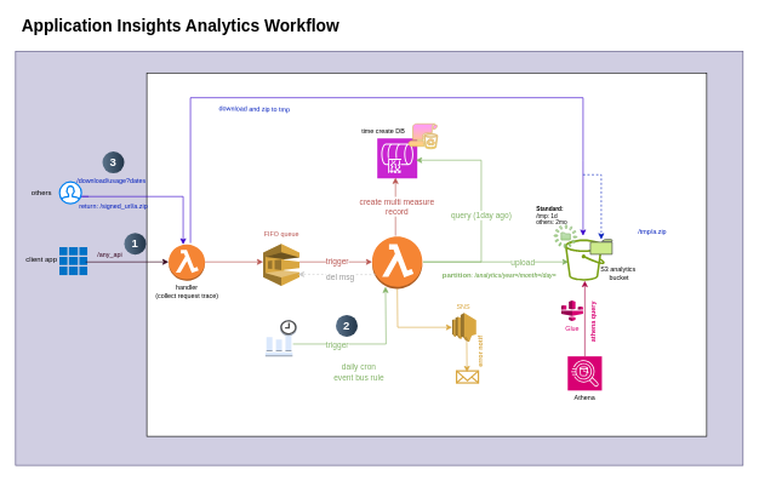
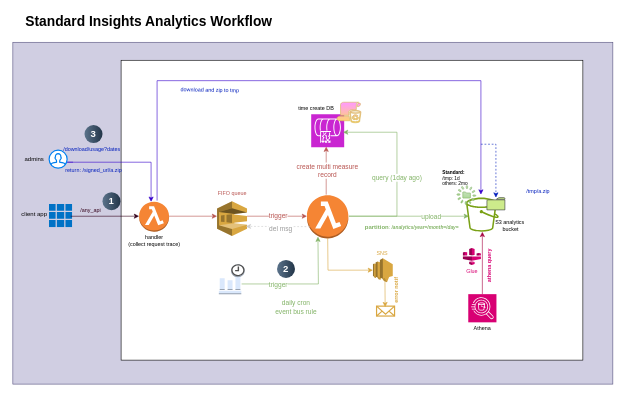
- <mxCell id="58" value="Application Insights Analytics Workflow" style="text;html=1;align=center;verticalAlign=middle;whiteSpace=wrap;rounded=0;fontStyle=1;fontSize=23;" parent="1" vertex="1"><mxGeometry x="20.5" y="20" width="453" height="30" as="geometry" /></mxCell>
+ <mxCell id="58" value="Standard Insights Analytics Workflow" style="text;html=1;align=center;verticalAlign=middle;whiteSpace=wrap;rounded=0;fontStyle=1;fontSize=23;" parent="1" vertex="1"><mxGeometry x="20.5" y="20" width="453" height="30" as="geometry" /></mxCell>
- <mxCell id="50" value="others" style="text;html=1;align=center;verticalAlign=middle;resizable=0;points=[];autosize=1;strokeColor=none;fillColor=none;fontSize=10;" parent="1" vertex="1"><mxGeometry x="25.5" y="250" width="60" height="30" as="geometry" /></mxCell>
+ <mxCell id="50" value="admins" style="text;html=1;align=center;verticalAlign=middle;resizable=0;points=[];autosize=1;strokeColor=none;fillColor=none;fontSize=10;" parent="1" vertex="1"><mxGeometry x="25.5" y="250" width="60" height="30" as="geometry" /></mxCell>
